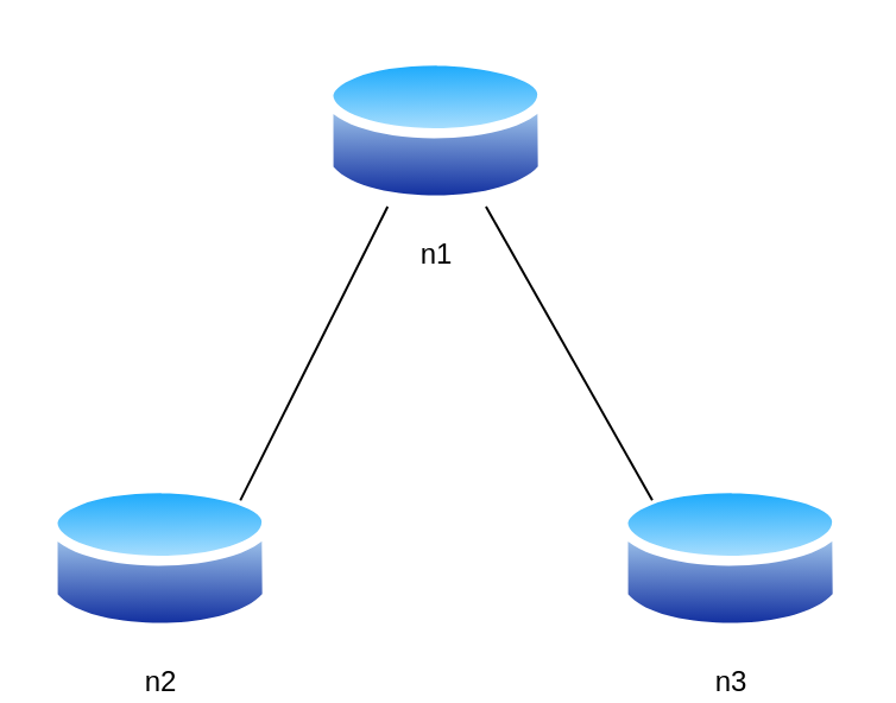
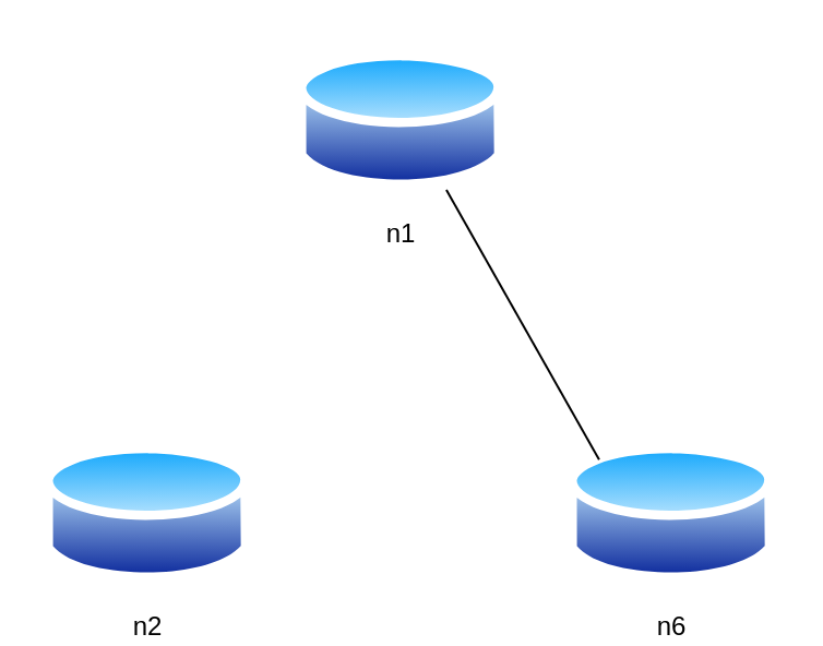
- <mxCell id="5" value="" style="endArrow=none;html=1;rounded=0;entryX=0.25;entryY=1;entryDx=0;entryDy=0;exitX=1;exitY=0;exitDx=0;exitDy=0;" edge="1" parent="1" source="3" target="2"><mxGeometry width="50" height="50" relative="1" as="geometry"><mxPoint x="160" y="320" as="sourcePoint" /><mxPoint x="210" y="270" as="targetPoint" /></mxGeometry></mxCell>
- <mxCell id="4" value="n3" style="image;aspect=fixed;perimeter=ellipsePerimeter;html=1;align=center;shadow=0;dashed=0;spacingTop=3;image=img/lib/active_directory/database.svg;" vertex="1" parent="1"><mxGeometry x="260" y="200" width="94.59" height="70" as="geometry" /></mxCell>
+ <mxCell id="4" value="n6" style="image;aspect=fixed;perimeter=ellipsePerimeter;html=1;align=center;shadow=0;dashed=0;spacingTop=3;image=img/lib/active_directory/database.svg;" vertex="1" parent="1"><mxGeometry x="260" y="200" width="94.59" height="70" as="geometry" /></mxCell>
